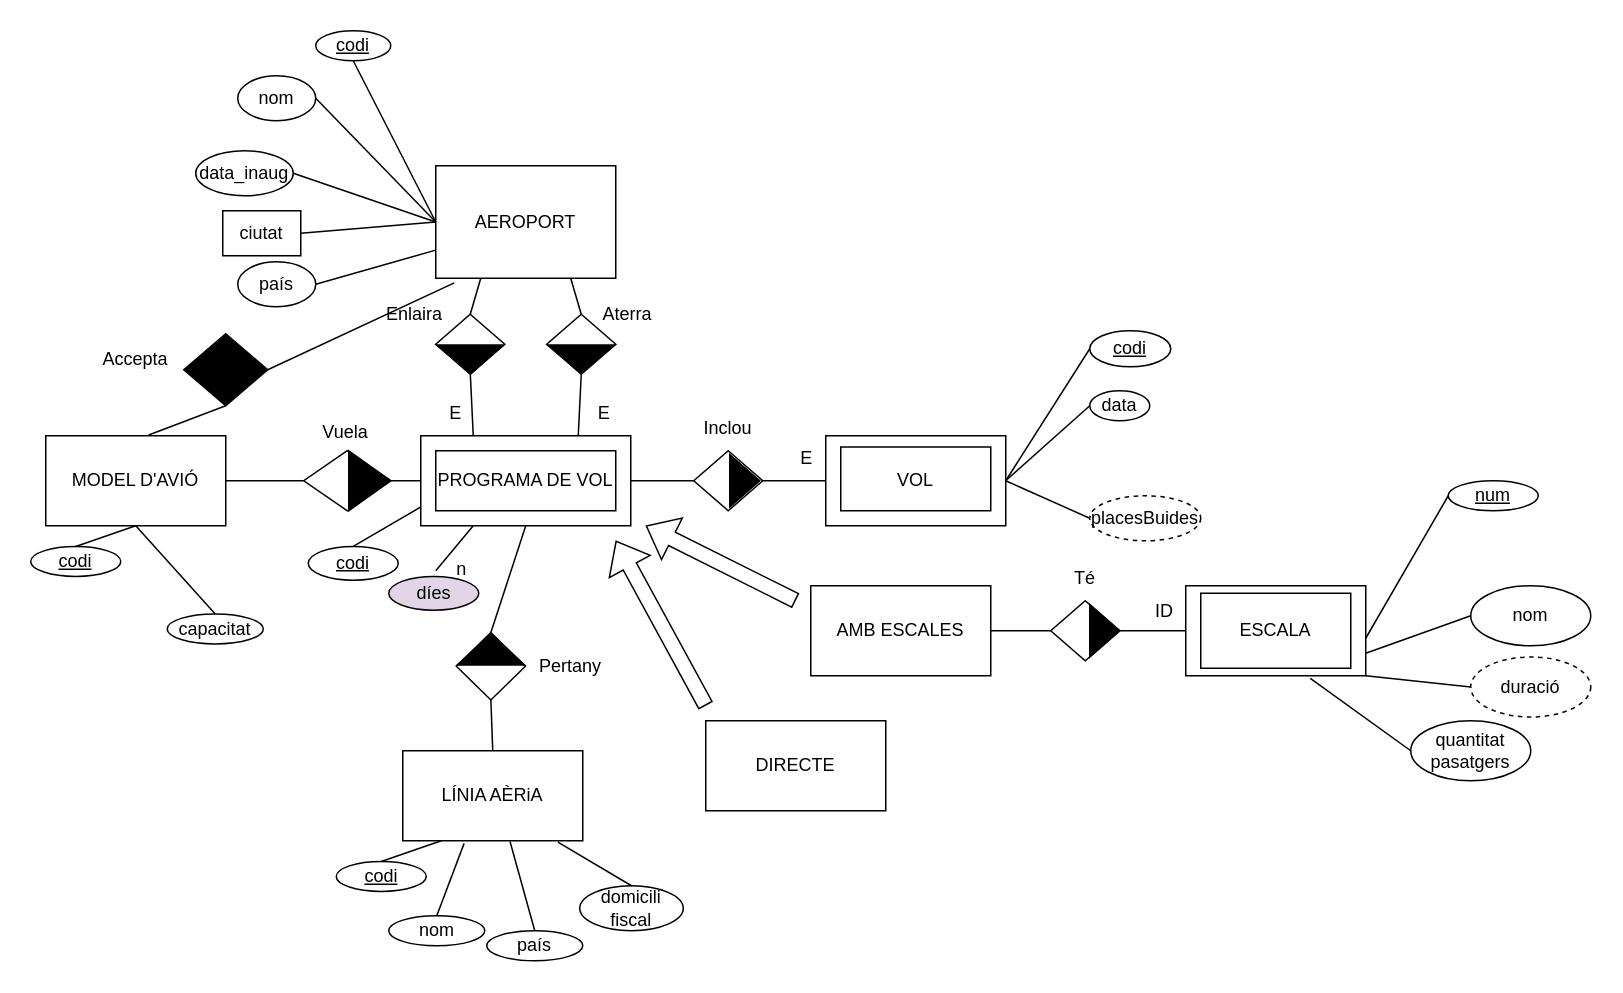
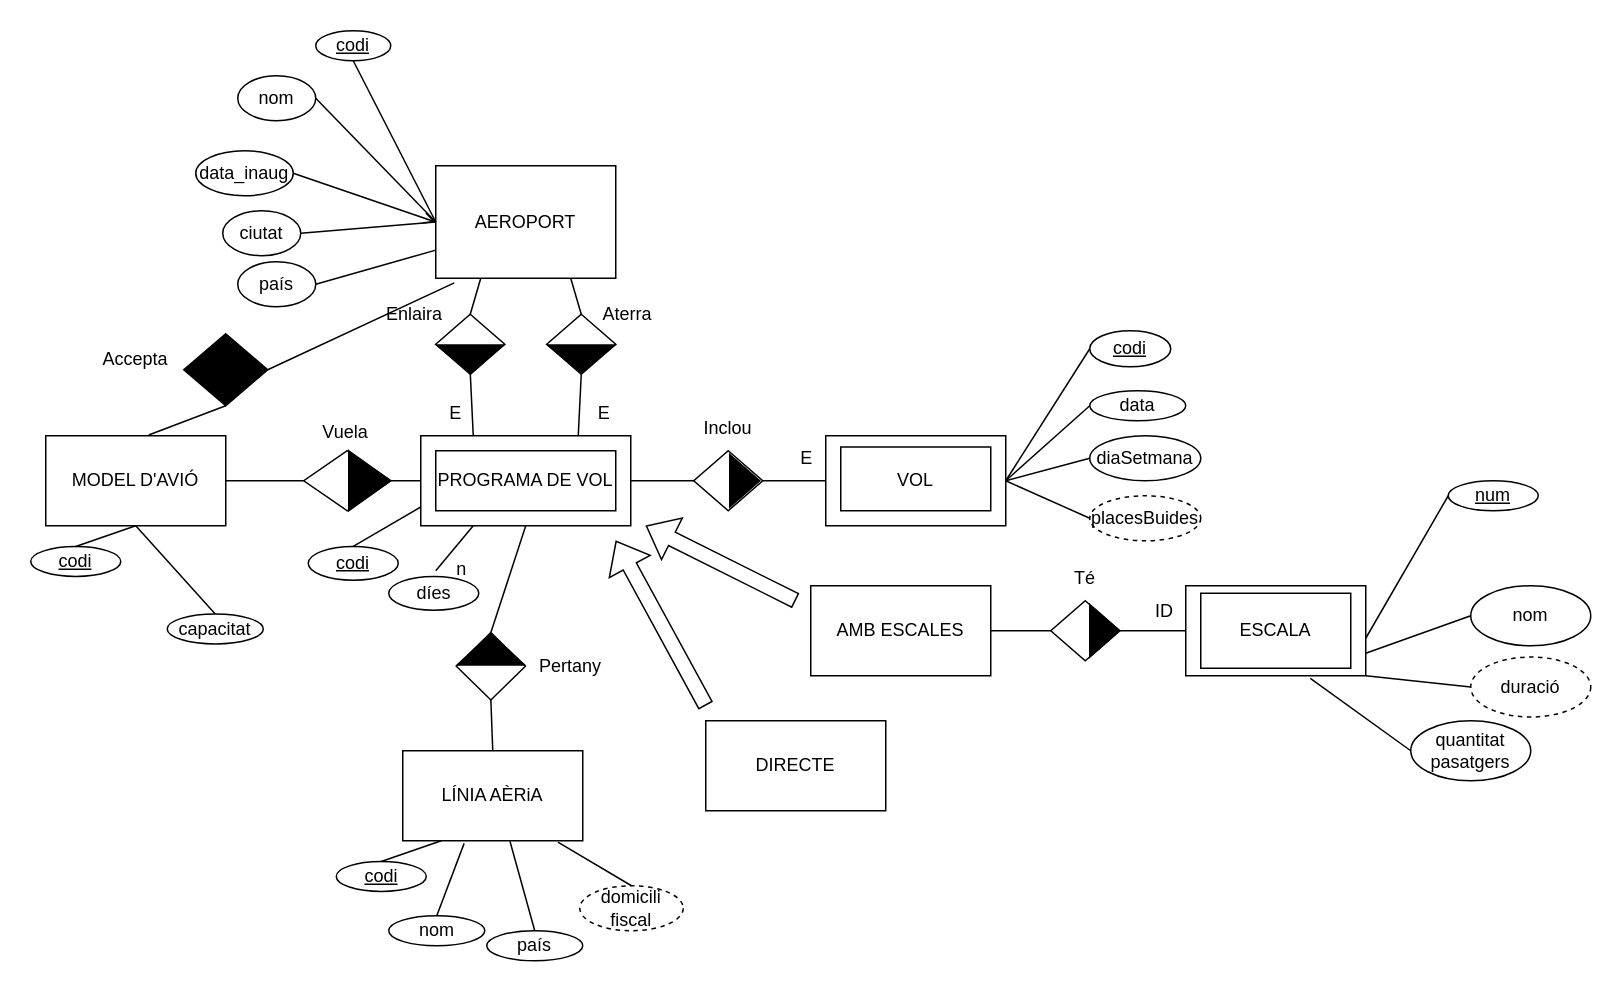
- <mxCell id="47" value="" style="endArrow=none;html=1;rounded=0;entryX=0;entryY=0.5;entryDx=0;entryDy=0;exitX=1;exitY=0.5;exitDx=0;exitDy=0;" parent="1" source="45" target="3" edge="1"><mxGeometry width="50" height="50" relative="1" as="geometry"><mxPoint x="350" y="280" as="sourcePoint" /><mxPoint x="400" y="230" as="targetPoint" /></mxGeometry></mxCell>
+ <mxCell id="47" value="" style="endArrow=open;html=1;rounded=0;entryX=0;entryY=0.5;entryDx=0;entryDy=0;exitX=1;exitY=0.5;exitDx=0;exitDy=0;" parent="1" source="45" target="3" edge="1"><mxGeometry width="50" height="50" relative="1" as="geometry"><mxPoint x="350" y="280" as="sourcePoint" /><mxPoint x="400" y="230" as="targetPoint" /></mxGeometry></mxCell>
- <mxCell id="44" value="ciutat" style="whiteSpace=wrap;html=1;fillColor=#FFFFFF;rounded=0;" parent="1" vertex="1"><mxGeometry x="148" y="140" width="52" height="30" as="geometry" /></mxCell>
+ <mxCell id="44" value="ciutat" style="ellipse;whiteSpace=wrap;html=1;fillColor=#FFFFFF;" parent="1" vertex="1"><mxGeometry x="148" y="140" width="52" height="30" as="geometry" /></mxCell>
- <mxCell id="55" value="data" style="ellipse;whiteSpace=wrap;html=1;fillColor=#FFFFFF;" parent="1" vertex="1"><mxGeometry x="726" y="260" width="40" height="20" as="geometry" /></mxCell>
+ <mxCell id="55" value="data" style="ellipse;whiteSpace=wrap;html=1;fillColor=#FFFFFF;" parent="1" vertex="1"><mxGeometry x="726" y="260" width="64" height="20" as="geometry" /></mxCell>
+ <mxCell id="56" value="diaSetmana" style="ellipse;whiteSpace=wrap;html=1;fillColor=#FFFFFF;" parent="1" vertex="1"><mxGeometry x="726" y="290" width="74" height="30" as="geometry" /></mxCell>
+ <mxCell id="58" value="" style="endArrow=none;html=1;rounded=0;entryX=0;entryY=0.5;entryDx=0;entryDy=0;exitX=1;exitY=0.5;exitDx=0;exitDy=0;" parent="1" source="4" target="56" edge="1"><mxGeometry width="50" height="50" relative="1" as="geometry"><mxPoint x="350" y="280" as="sourcePoint" /><mxPoint x="400" y="230" as="targetPoint" /></mxGeometry></mxCell>
- <mxCell id="80" value="díes" style="ellipse;whiteSpace=wrap;html=1;fillColor=#e1d5e7;" vertex="1" parent="1"><mxGeometry x="258.68" y="383.81" width="60" height="22.5" as="geometry" /></mxCell>
+ <mxCell id="80" value="díes" style="ellipse;whiteSpace=wrap;html=1;fillColor=#FFFFFF;" vertex="1" parent="1"><mxGeometry x="258.68" y="383.81" width="60" height="22.5" as="geometry" /></mxCell>
- <mxCell id="89" value="domicili&lt;br&gt;fiscal" style="ellipse;whiteSpace=wrap;html=1;fillColor=#FFFFFF;" vertex="1" parent="1"><mxGeometry x="386" y="590" width="69" height="30" as="geometry" /></mxCell>
+ <mxCell id="89" value="domicili&lt;br&gt;fiscal" style="ellipse;whiteSpace=wrap;html=1;fillColor=#FFFFFF;dashed=1;" vertex="1" parent="1"><mxGeometry x="386" y="590" width="69" height="30" as="geometry" /></mxCell>
